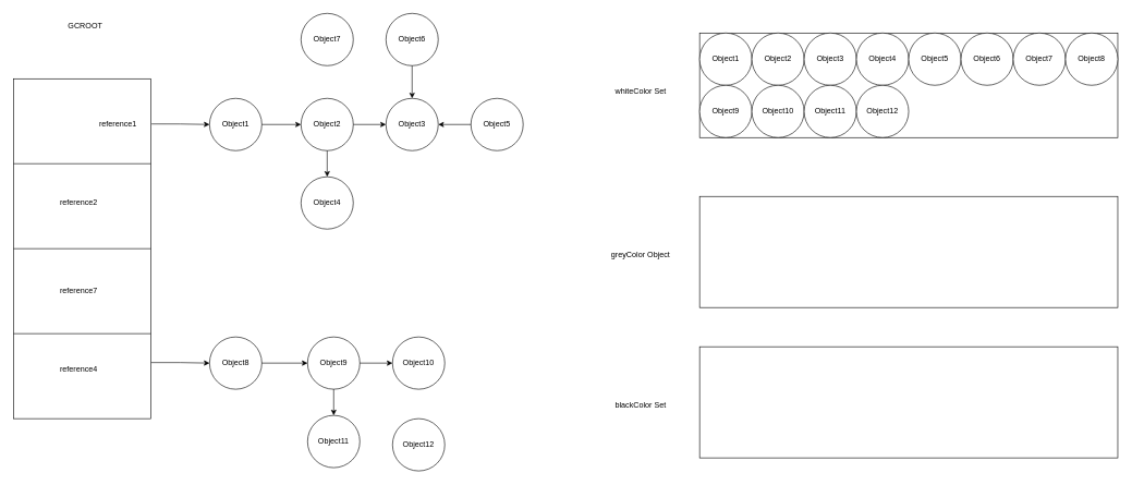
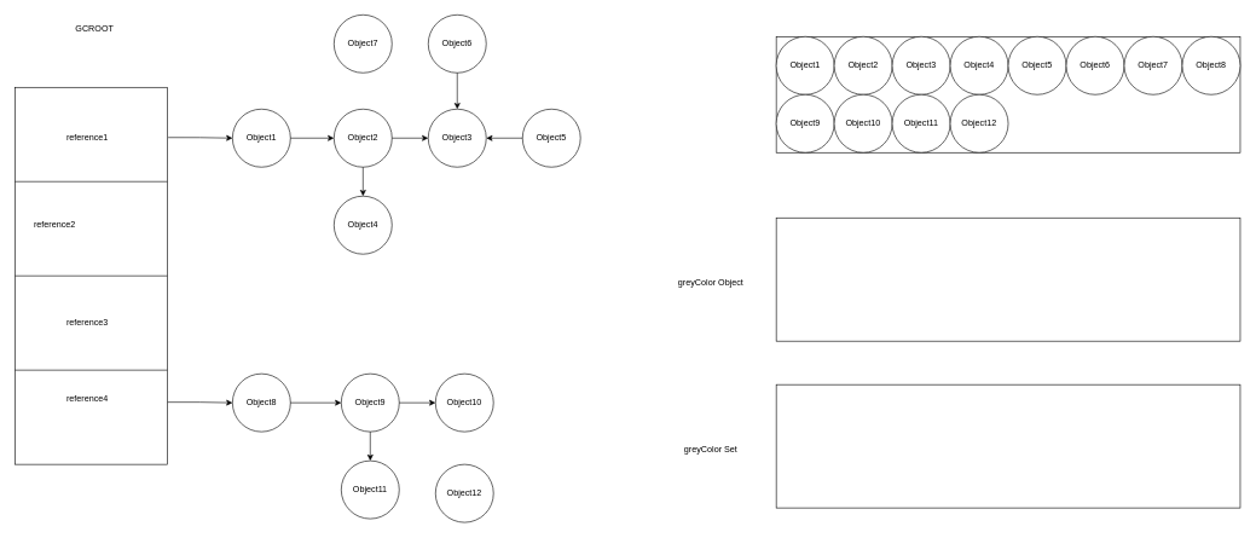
- <mxCell id="35" value="whiteColor Set" style="text;html=1;strokeColor=none;fillColor=none;align=center;verticalAlign=middle;whiteSpace=wrap;rounded=0;" vertex="1" parent="33"><mxGeometry x="920" y="120" width="120" height="40" as="geometry" /></mxCell>
- <mxCell id="18" value="reference1" style="text;html=1;strokeColor=none;fillColor=none;align=center;verticalAlign=middle;whiteSpace=wrap;rounded=0;" vertex="1" parent="1"><mxGeometry x="150" y="175" width="60" height="30" as="geometry" /></mxCell>
+ <mxCell id="18" value="reference1" style="text;html=1;strokeColor=none;fillColor=none;align=center;verticalAlign=middle;whiteSpace=wrap;rounded=0;" vertex="1" parent="1"><mxGeometry x="90" y="175" width="60" height="30" as="geometry" /></mxCell>
- <mxCell id="19" value="reference2" style="text;html=1;strokeColor=none;fillColor=none;align=center;verticalAlign=middle;whiteSpace=wrap;rounded=0;" vertex="1" parent="1"><mxGeometry x="90" y="295" width="60" height="30" as="geometry" /></mxCell>
+ <mxCell id="19" value="reference2" style="text;html=1;strokeColor=none;fillColor=none;align=center;verticalAlign=middle;whiteSpace=wrap;rounded=0;" vertex="1" parent="1"><mxGeometry x="45" y="295" width="60" height="30" as="geometry" /></mxCell>
- <mxCell id="20" value="reference7" style="text;html=1;strokeColor=none;fillColor=none;align=center;verticalAlign=middle;whiteSpace=wrap;rounded=0;" vertex="1" parent="1"><mxGeometry x="90" y="430" width="60" height="30" as="geometry" /></mxCell>
+ <mxCell id="20" value="reference3" style="text;html=1;strokeColor=none;fillColor=none;align=center;verticalAlign=middle;whiteSpace=wrap;rounded=0;" vertex="1" parent="1"><mxGeometry x="90" y="430" width="60" height="30" as="geometry" /></mxCell>
- <mxCell id="21" value="reference4" style="text;html=1;strokeColor=none;fillColor=none;align=center;verticalAlign=middle;whiteSpace=wrap;rounded=0;" vertex="1" parent="1"><mxGeometry x="90" y="550" width="60" height="30" as="geometry" /></mxCell>
+ <mxCell id="21" value="reference4" style="text;html=1;strokeColor=none;fillColor=none;align=center;verticalAlign=middle;whiteSpace=wrap;rounded=0;" vertex="1" parent="1"><mxGeometry x="90" y="535" width="60" height="30" as="geometry" /></mxCell>
- <mxCell id="39" value="blackColor Set" style="text;html=1;strokeColor=none;fillColor=none;align=center;verticalAlign=middle;whiteSpace=wrap;rounded=0;" vertex="1" parent="33"><mxGeometry x="920" y="600" width="120" height="40" as="geometry" /></mxCell>
+ <mxCell id="39" value="greyColor Set" style="text;html=1;strokeColor=none;fillColor=none;align=center;verticalAlign=middle;whiteSpace=wrap;rounded=0;" vertex="1" parent="33"><mxGeometry x="920" y="600" width="120" height="40" as="geometry" /></mxCell>
